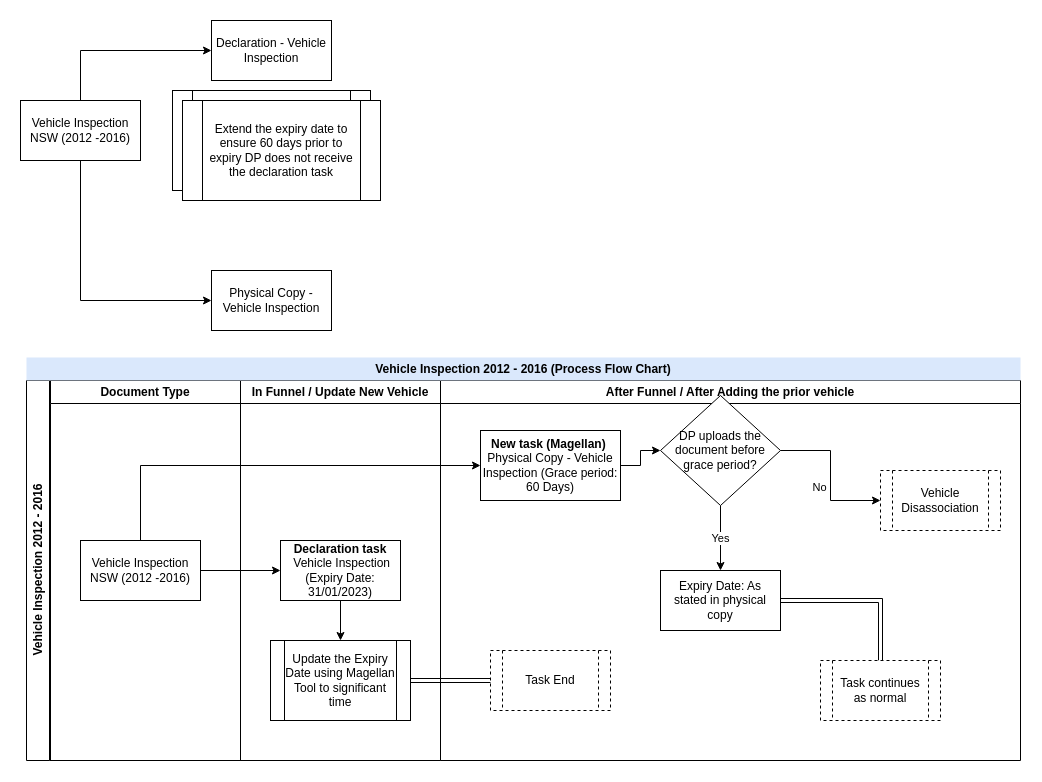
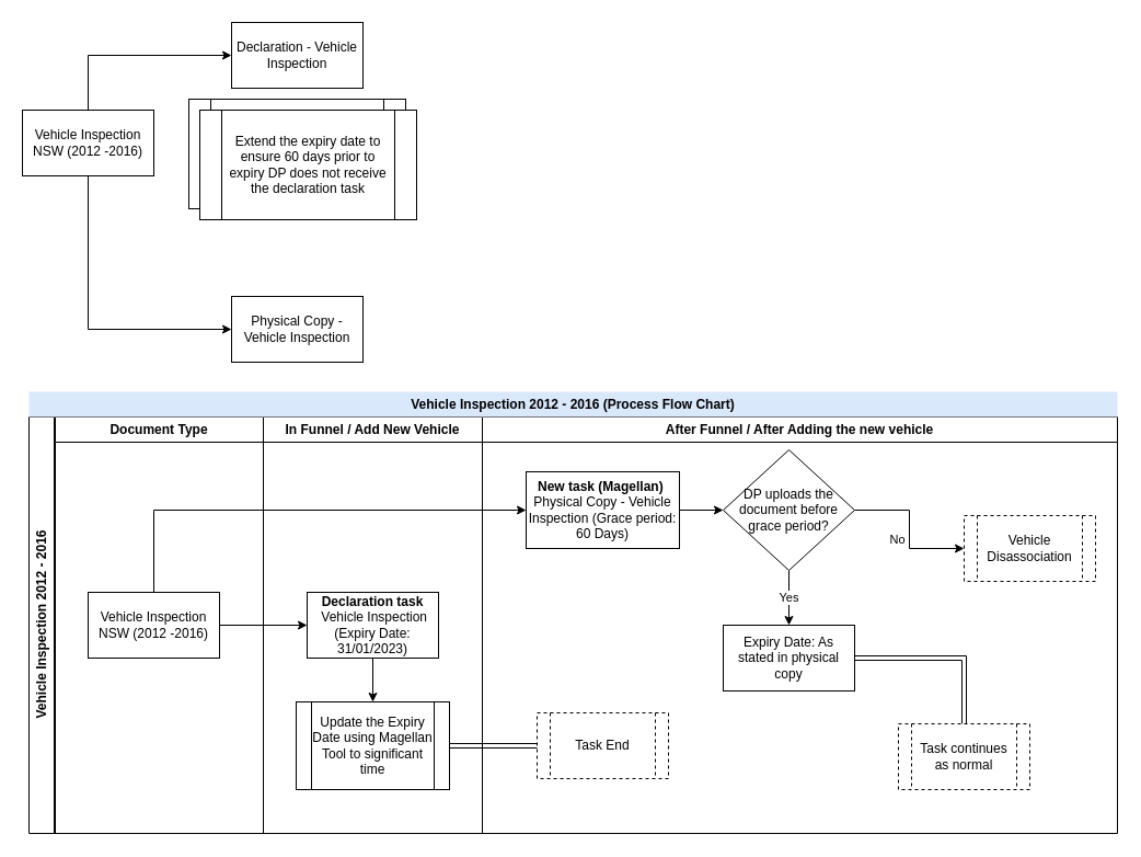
- <mxCell id="9" value="In Funnel / Update New Vehicle" style="swimlane;whiteSpace=wrap;html=1;" vertex="1" parent="1"><mxGeometry x="240" y="380" width="200" height="380" as="geometry" /></mxCell>
+ <mxCell id="9" value="In Funnel / Add New Vehicle" style="swimlane;whiteSpace=wrap;html=1;" vertex="1" parent="1"><mxGeometry x="240" y="380" width="200" height="380" as="geometry" /></mxCell>
- <mxCell id="15" value="After Funnel / After Adding the prior vehicle" style="swimlane;whiteSpace=wrap;html=1;" vertex="1" parent="1"><mxGeometry x="440" y="380" width="580" height="380" as="geometry" /></mxCell>
+ <mxCell id="15" value="After Funnel / After Adding the new vehicle" style="swimlane;whiteSpace=wrap;html=1;" vertex="1" parent="1"><mxGeometry x="440" y="380" width="580" height="380" as="geometry" /></mxCell>
- <mxCell id="19" value="DP uploads the document before grace period?" style="rhombus;whiteSpace=wrap;html=1;rounded=0;" vertex="1" parent="15"><mxGeometry x="220" y="15" width="120" height="110" as="geometry" /></mxCell>
+ <mxCell id="19" value="DP uploads the document before grace period?" style="rhombus;whiteSpace=wrap;html=1;rounded=0;" vertex="1" parent="15"><mxGeometry x="220" y="30" width="120" height="110" as="geometry" /></mxCell>
